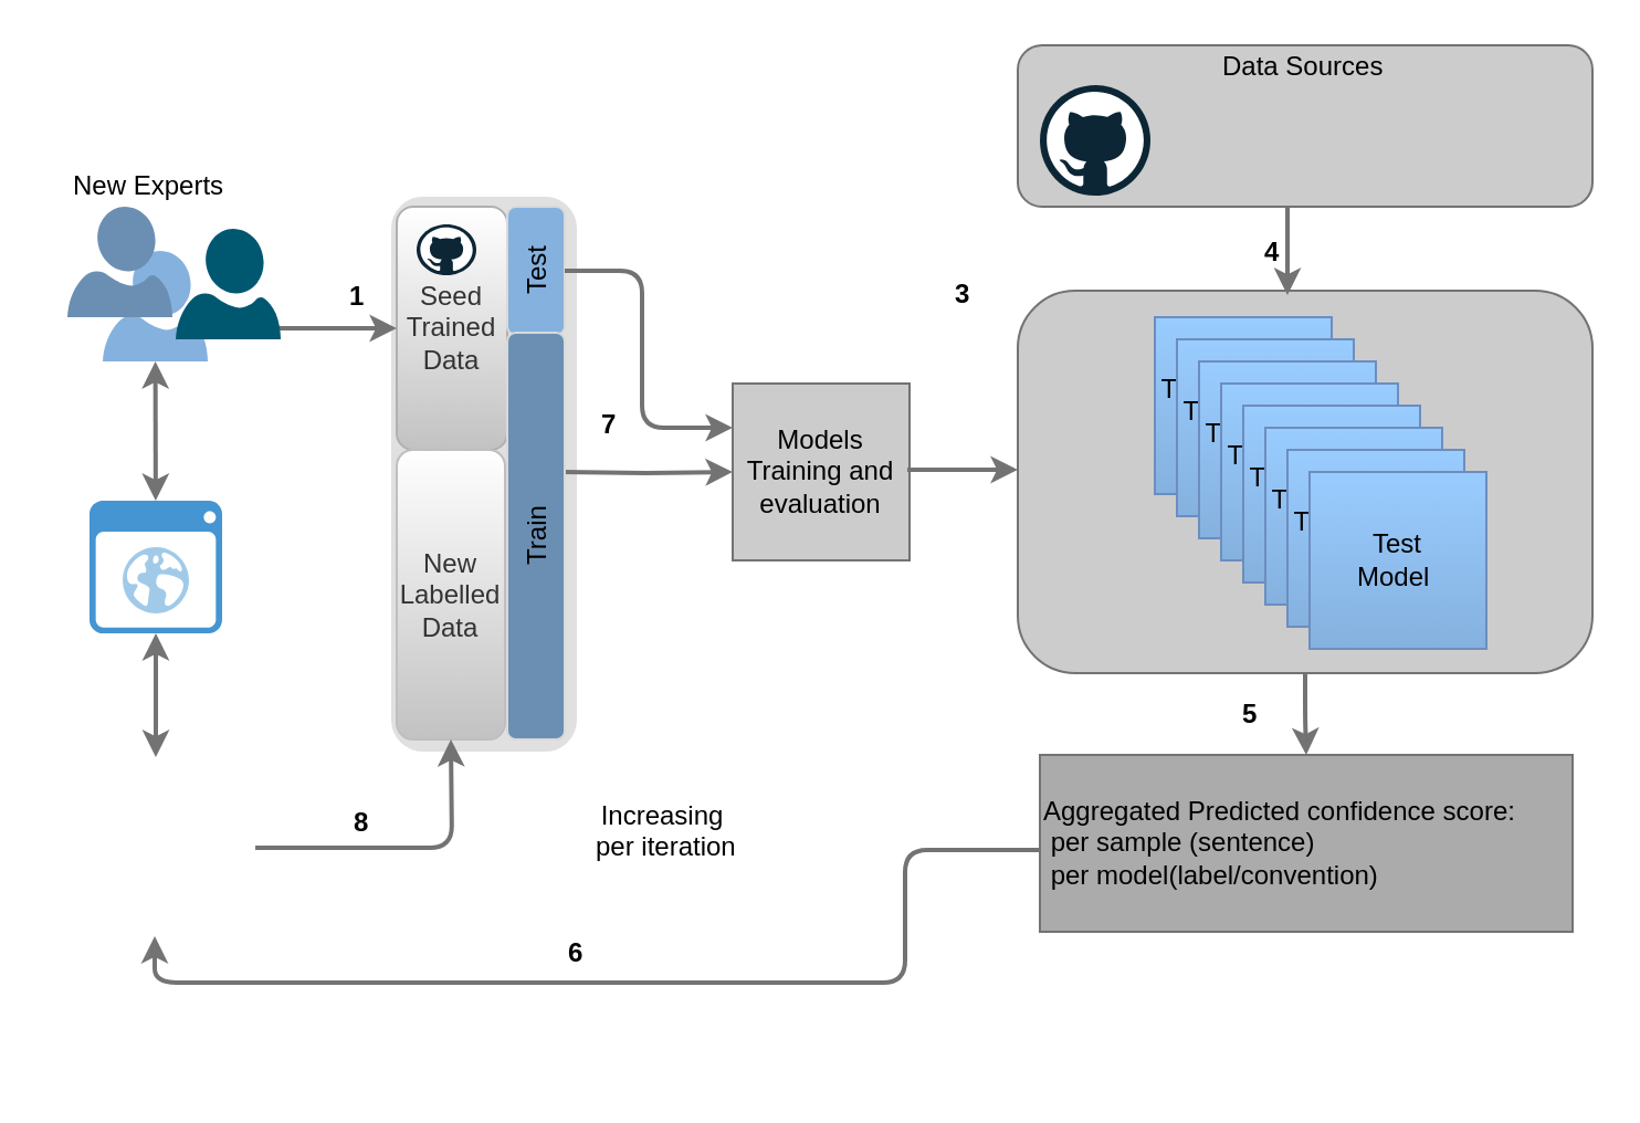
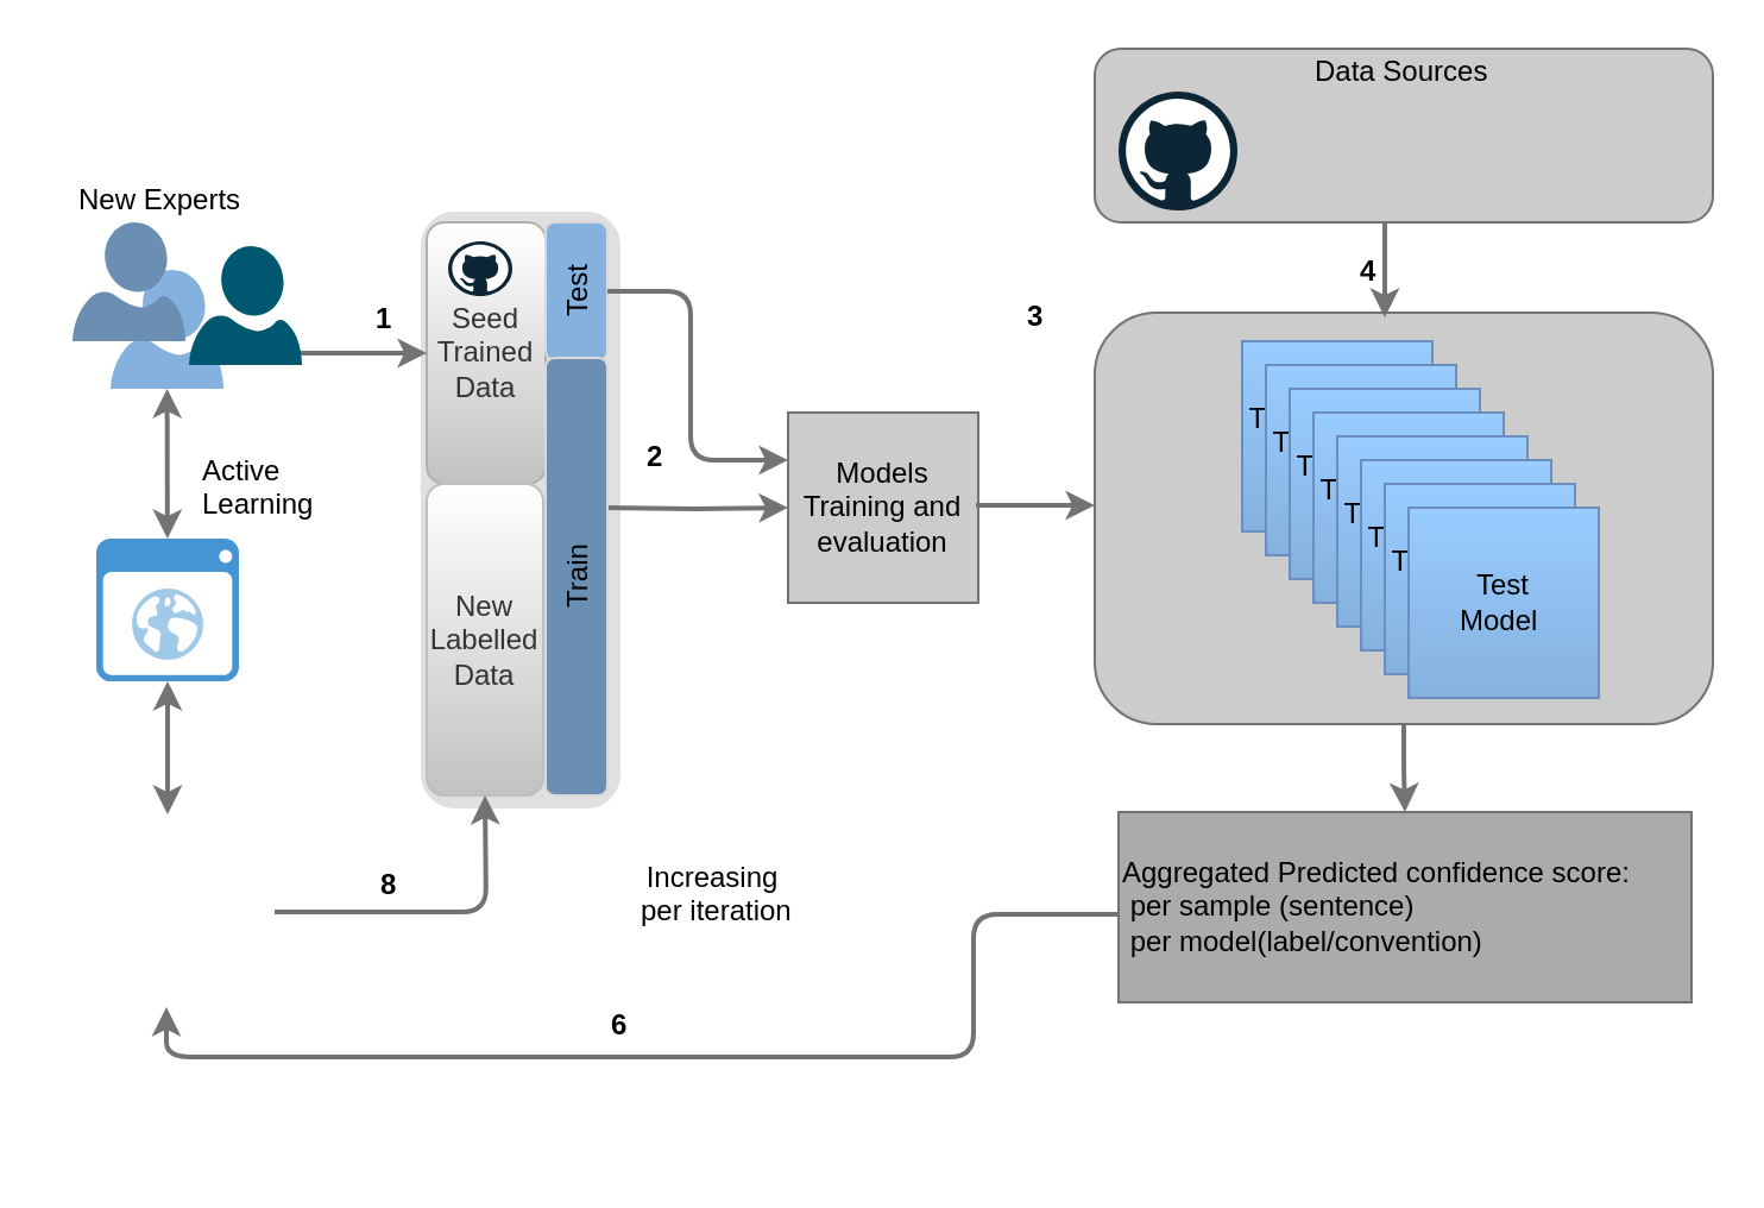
- <mxCell id="37" value="7" style="text;html=1;resizable=0;points=[];autosize=1;align=left;verticalAlign=top;spacingTop=-4;fontStyle=1" vertex="1" parent="1"><mxGeometry x="270" y="182" width="20" height="20" as="geometry" /></mxCell>
+ <mxCell id="37" value="2" style="text;html=1;resizable=0;points=[];autosize=1;align=left;verticalAlign=top;spacingTop=-4;fontStyle=1" vertex="1" parent="1"><mxGeometry x="270" y="182" width="20" height="20" as="geometry" /></mxCell>
+ <mxCell id="34" value="Active&lt;br&gt;Learning" style="text;html=1;resizable=0;points=[];autosize=1;align=left;verticalAlign=top;spacingTop=-4;" vertex="1" parent="1"><mxGeometry x="83" y="188" width="57" height="28" as="geometry" /></mxCell>
- <mxCell id="40" value="5" style="text;html=1;resizable=0;points=[];autosize=1;align=left;verticalAlign=top;spacingTop=-4;fontStyle=1" vertex="1" parent="1"><mxGeometry x="560" y="313" width="20" height="20" as="geometry" /></mxCell>
